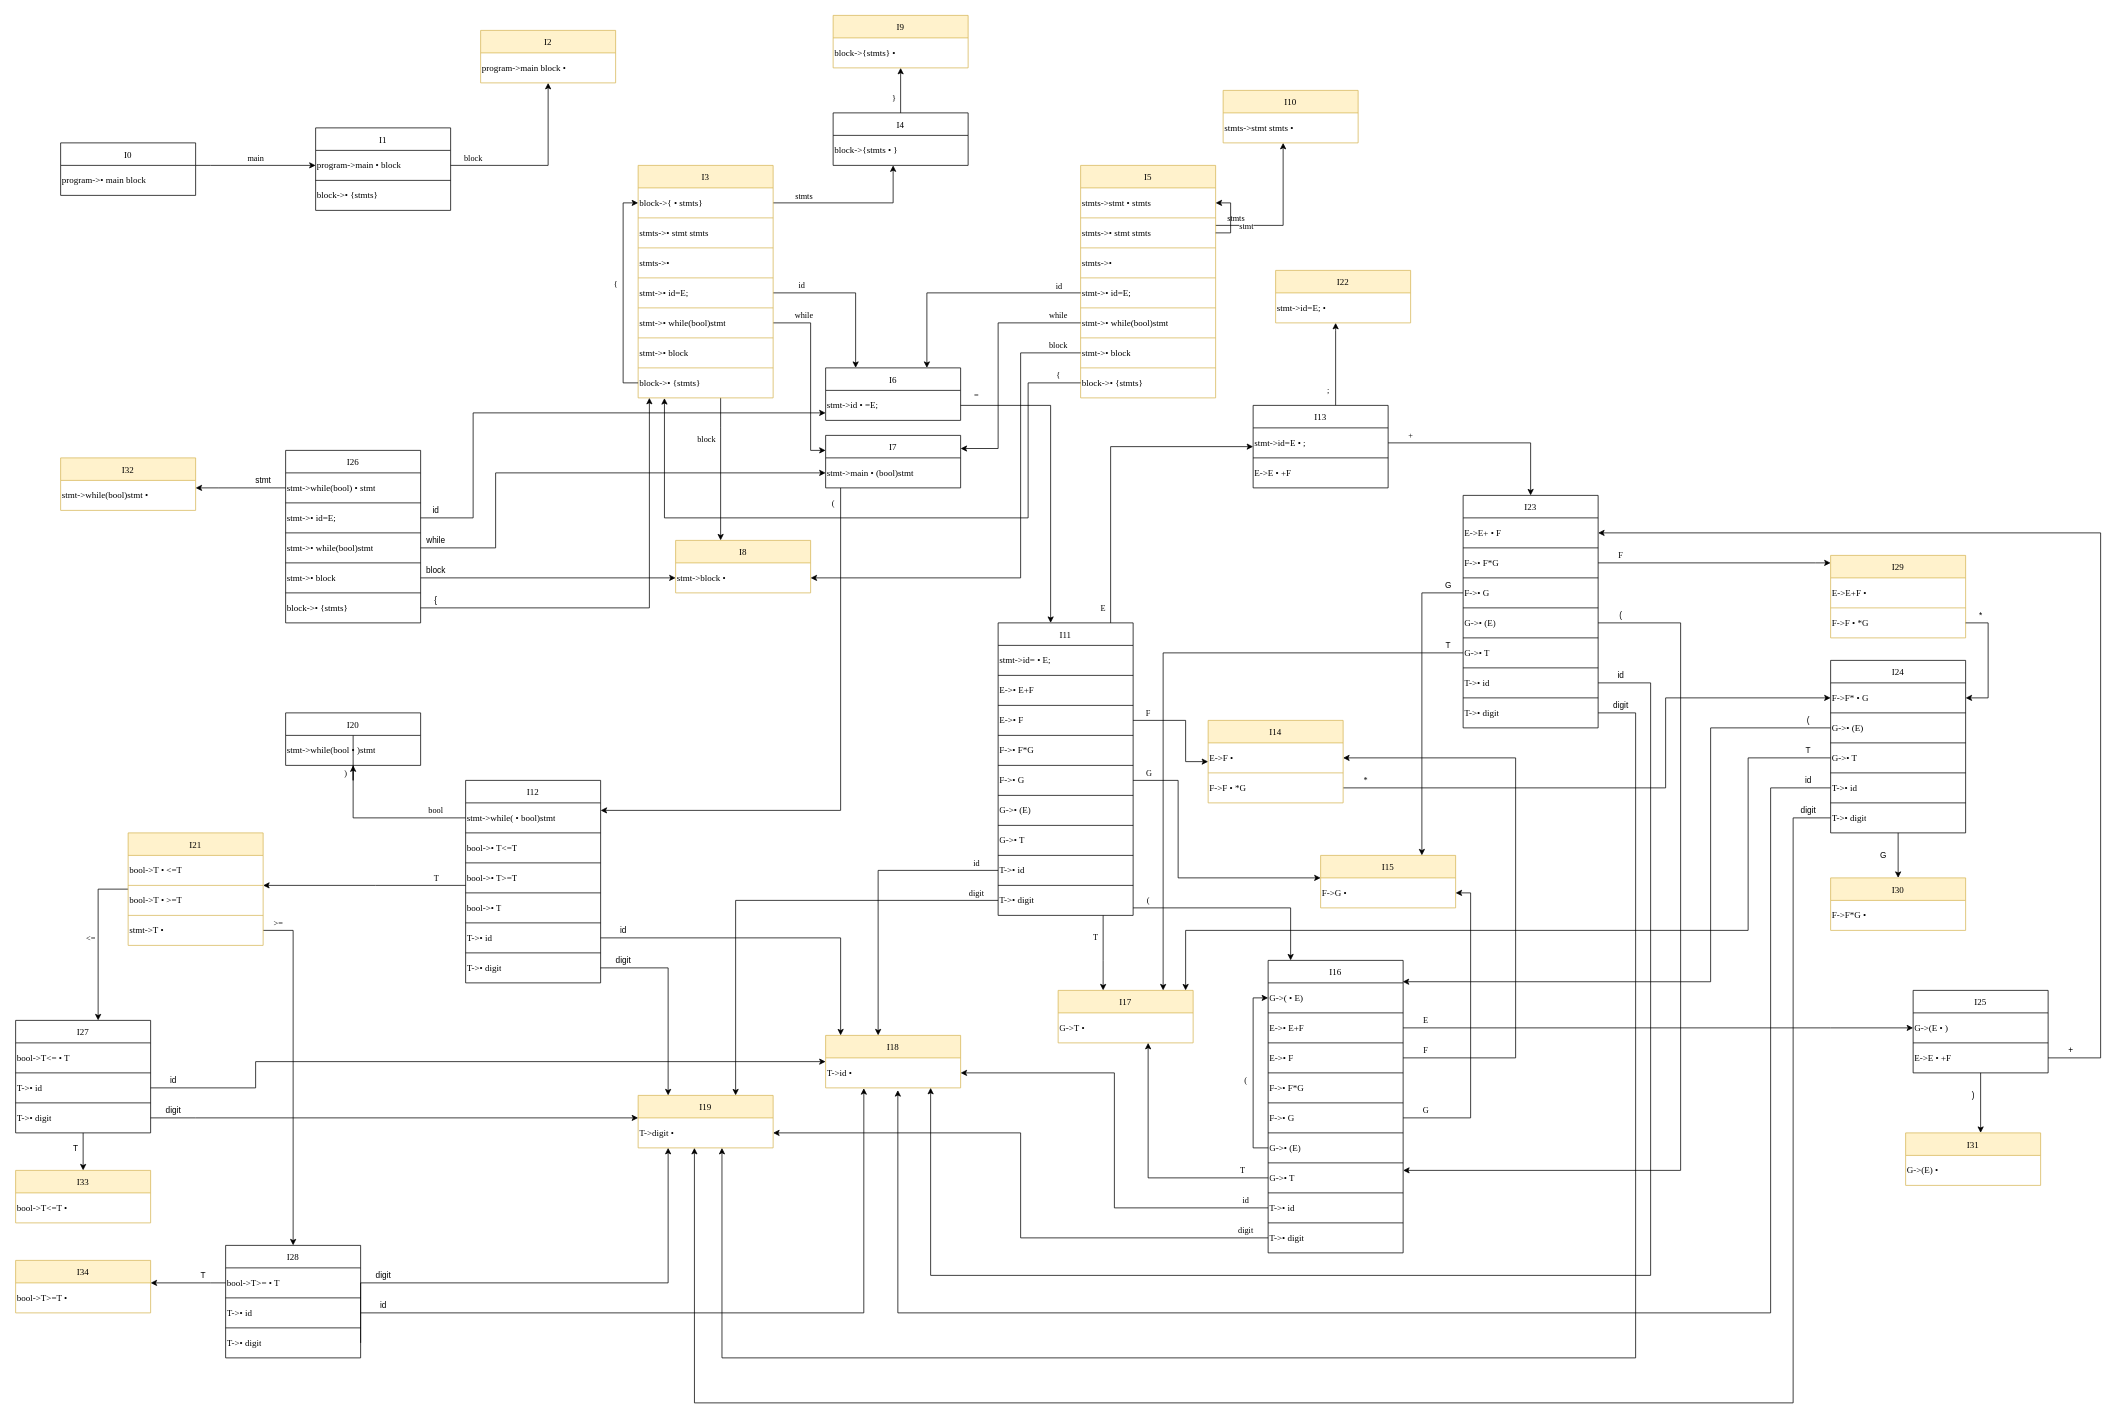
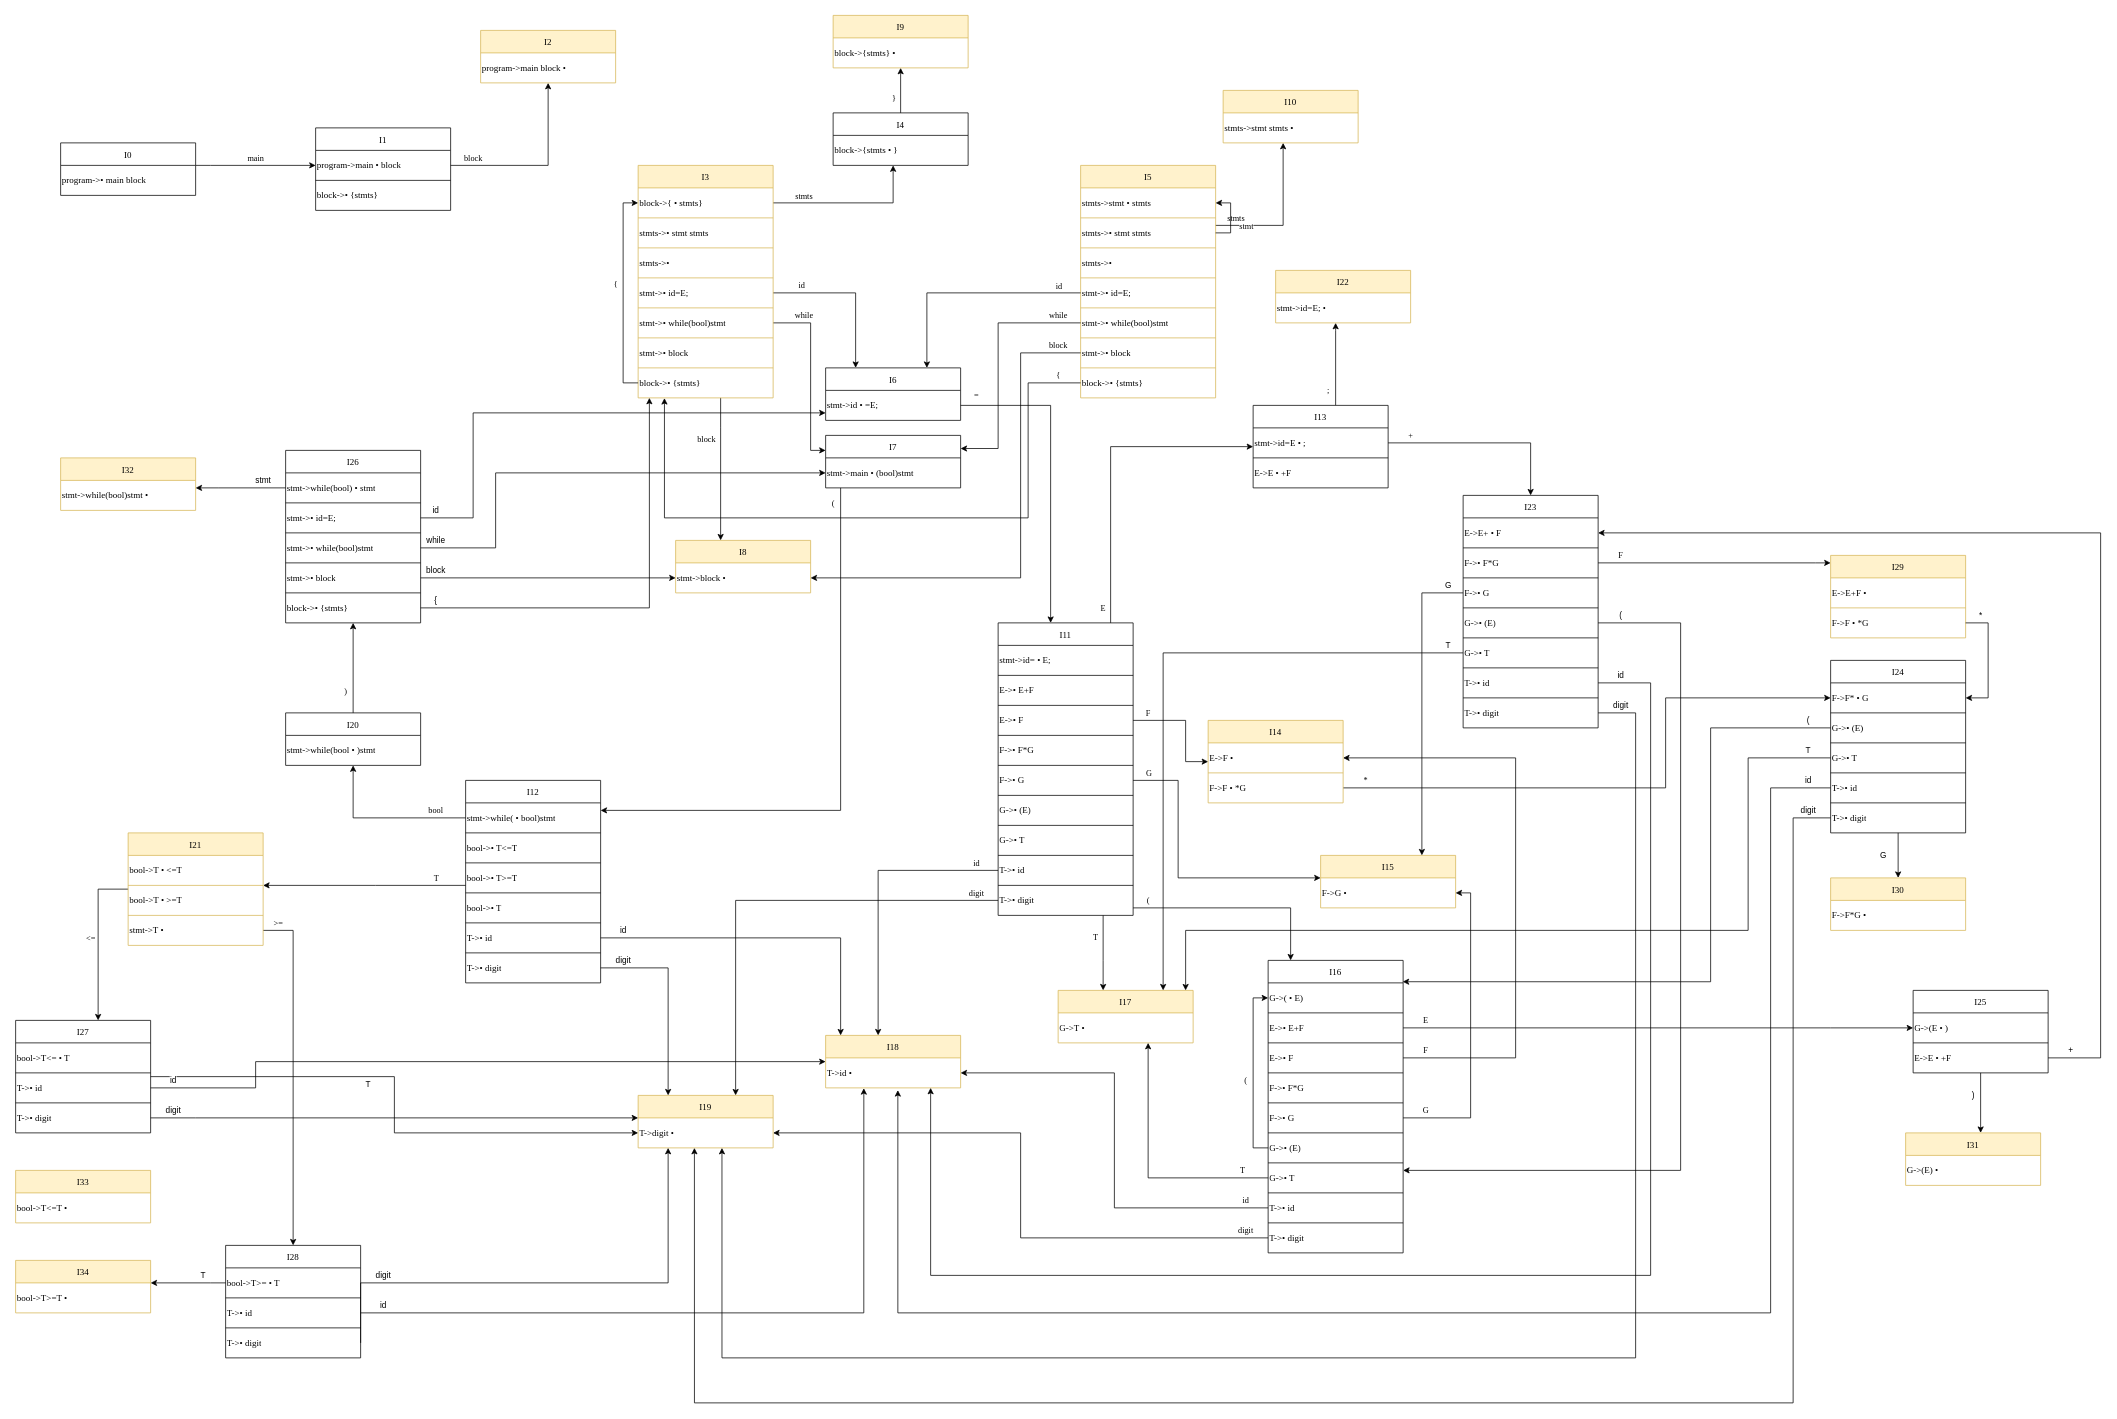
- <mxCell id="187" value=")" style="edgeStyle=orthogonalEdgeStyle;rounded=0;orthogonalLoop=1;jettySize=auto;html=1;fontFamily=Fira Code;fontSource=https%3A%2F%2Ffonts.googleapis.com%2Fcss%3Ffamily%3DFira%2BCode;align=center;verticalAlign=middle;" parent="1" source="188" target="190" edge="1"><mxGeometry x="-0.5" y="10" relative="1" as="geometry"><mxPoint y="1" as="offset" /></mxGeometry></mxCell>
+ <mxCell id="187" value=")" style="edgeStyle=orthogonalEdgeStyle;rounded=0;orthogonalLoop=1;jettySize=auto;html=1;fontFamily=Fira Code;fontSource=https%3A%2F%2Ffonts.googleapis.com%2Fcss%3Ffamily%3DFira%2BCode;align=center;verticalAlign=middle;" parent="1" source="188" target="249" edge="1"><mxGeometry x="-0.5" y="10" relative="1" as="geometry"><mxPoint y="1" as="offset" /></mxGeometry></mxCell>
- <mxCell id="261" value="T" style="edgeStyle=orthogonalEdgeStyle;rounded=0;orthogonalLoop=1;jettySize=auto;html=1;" parent="1" source="262" target="318" edge="1"><mxGeometry x="-0.2" y="-10" relative="1" as="geometry"><mxPoint as="offset" /></mxGeometry></mxCell>
+ <mxCell id="261" value="T" style="edgeStyle=orthogonalEdgeStyle;rounded=0;orthogonalLoop=1;jettySize=auto;html=1;" parent="1" source="262" target="185" edge="1"><mxGeometry x="-0.2" y="-10" relative="1" as="geometry"><mxPoint as="offset" /></mxGeometry></mxCell>
